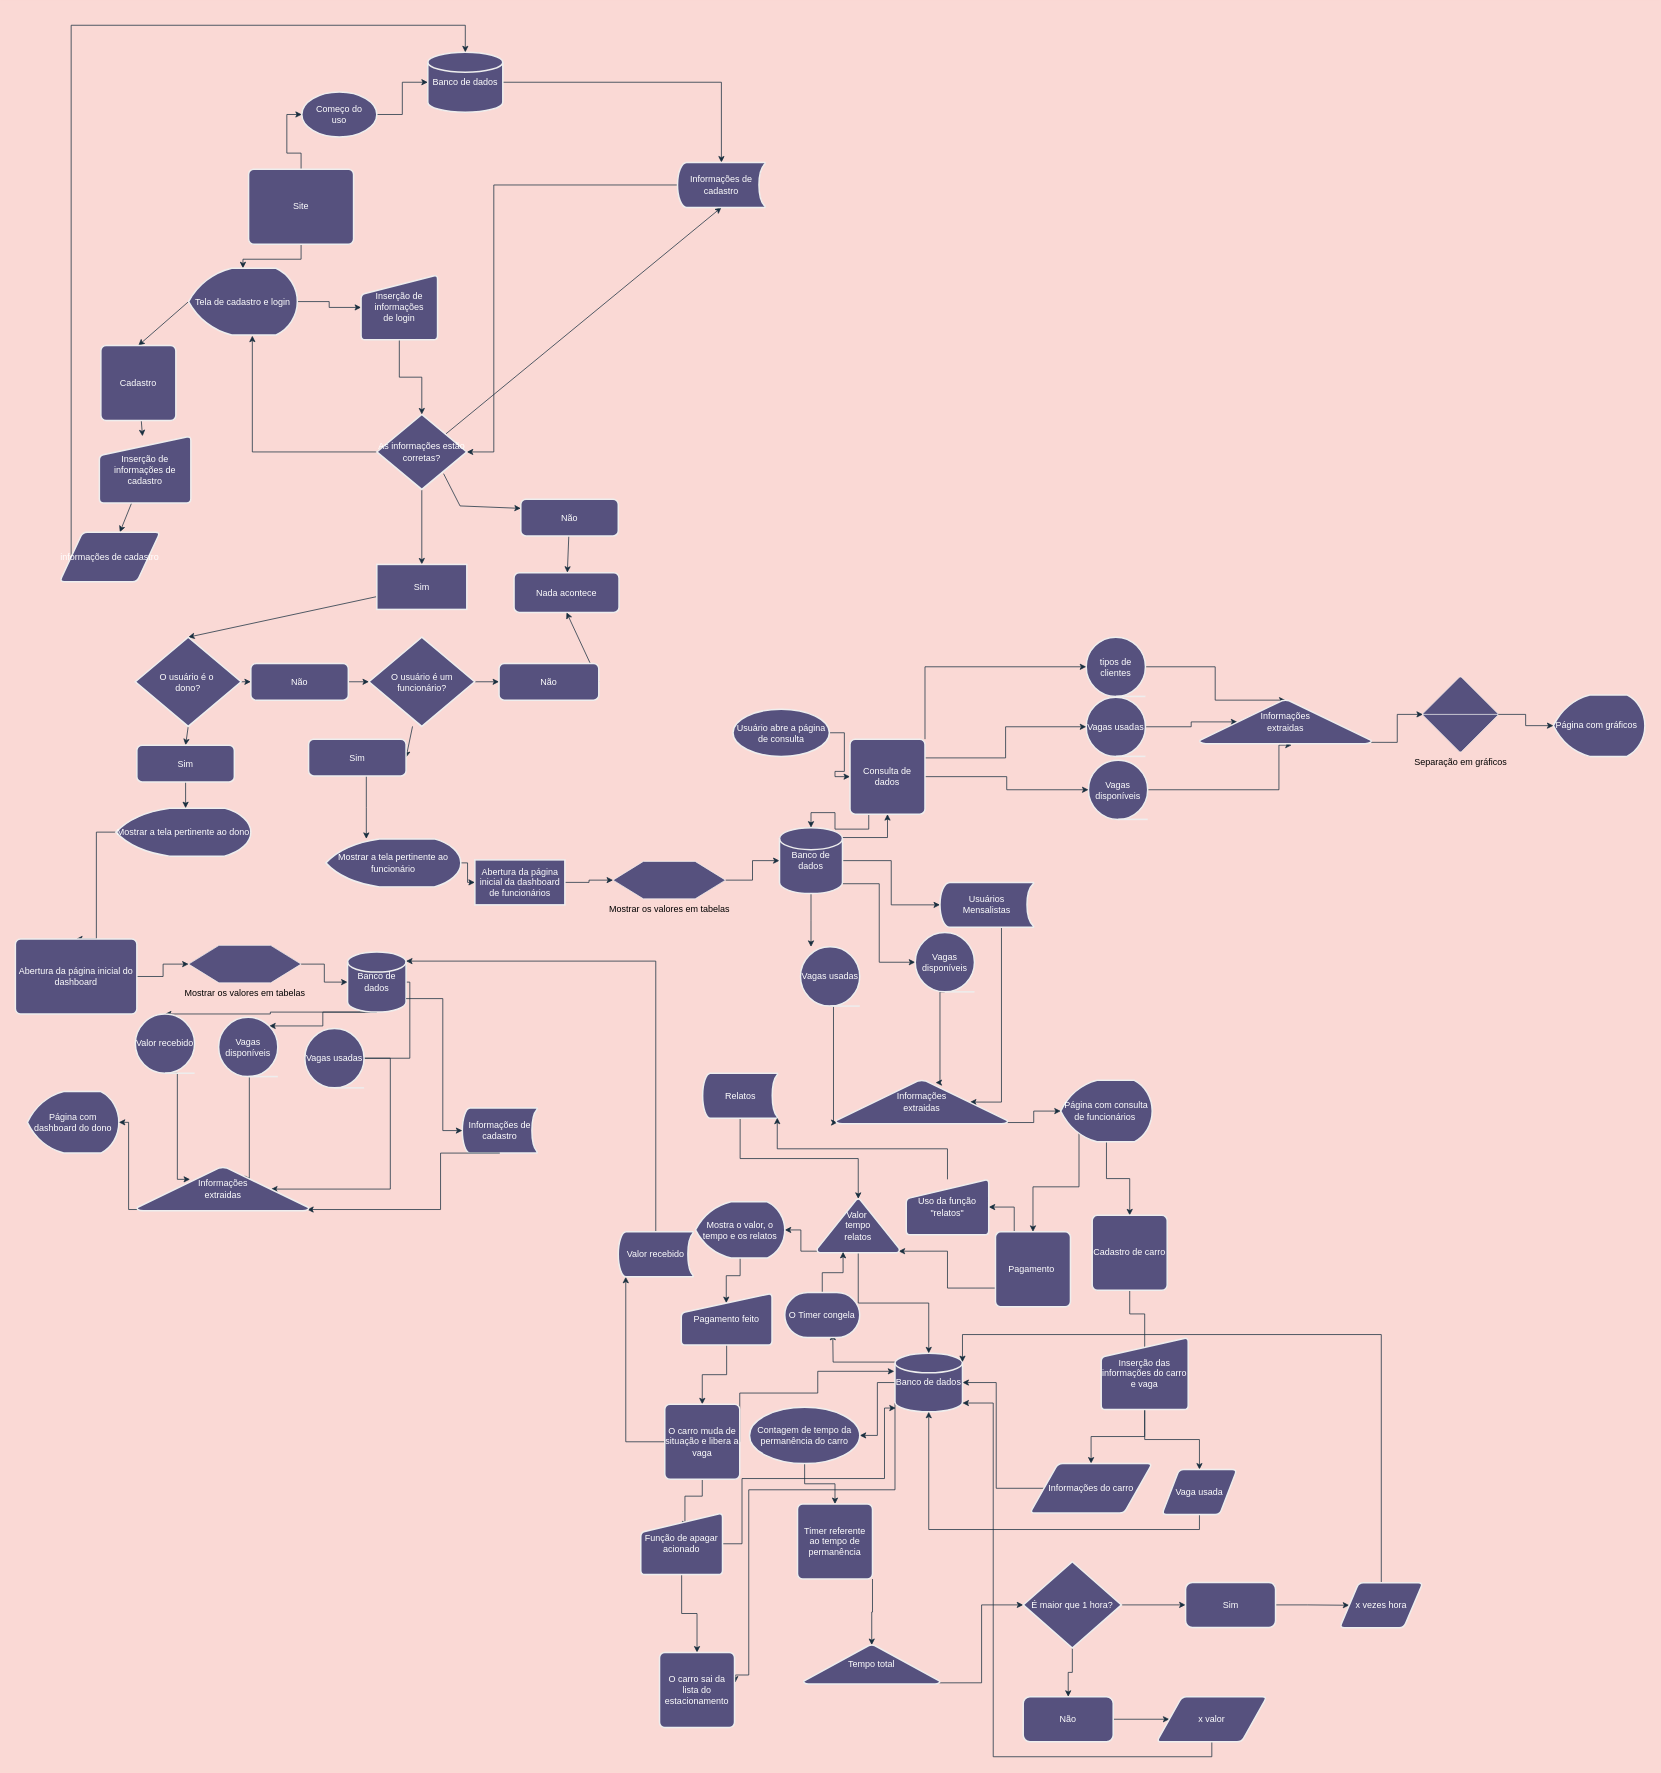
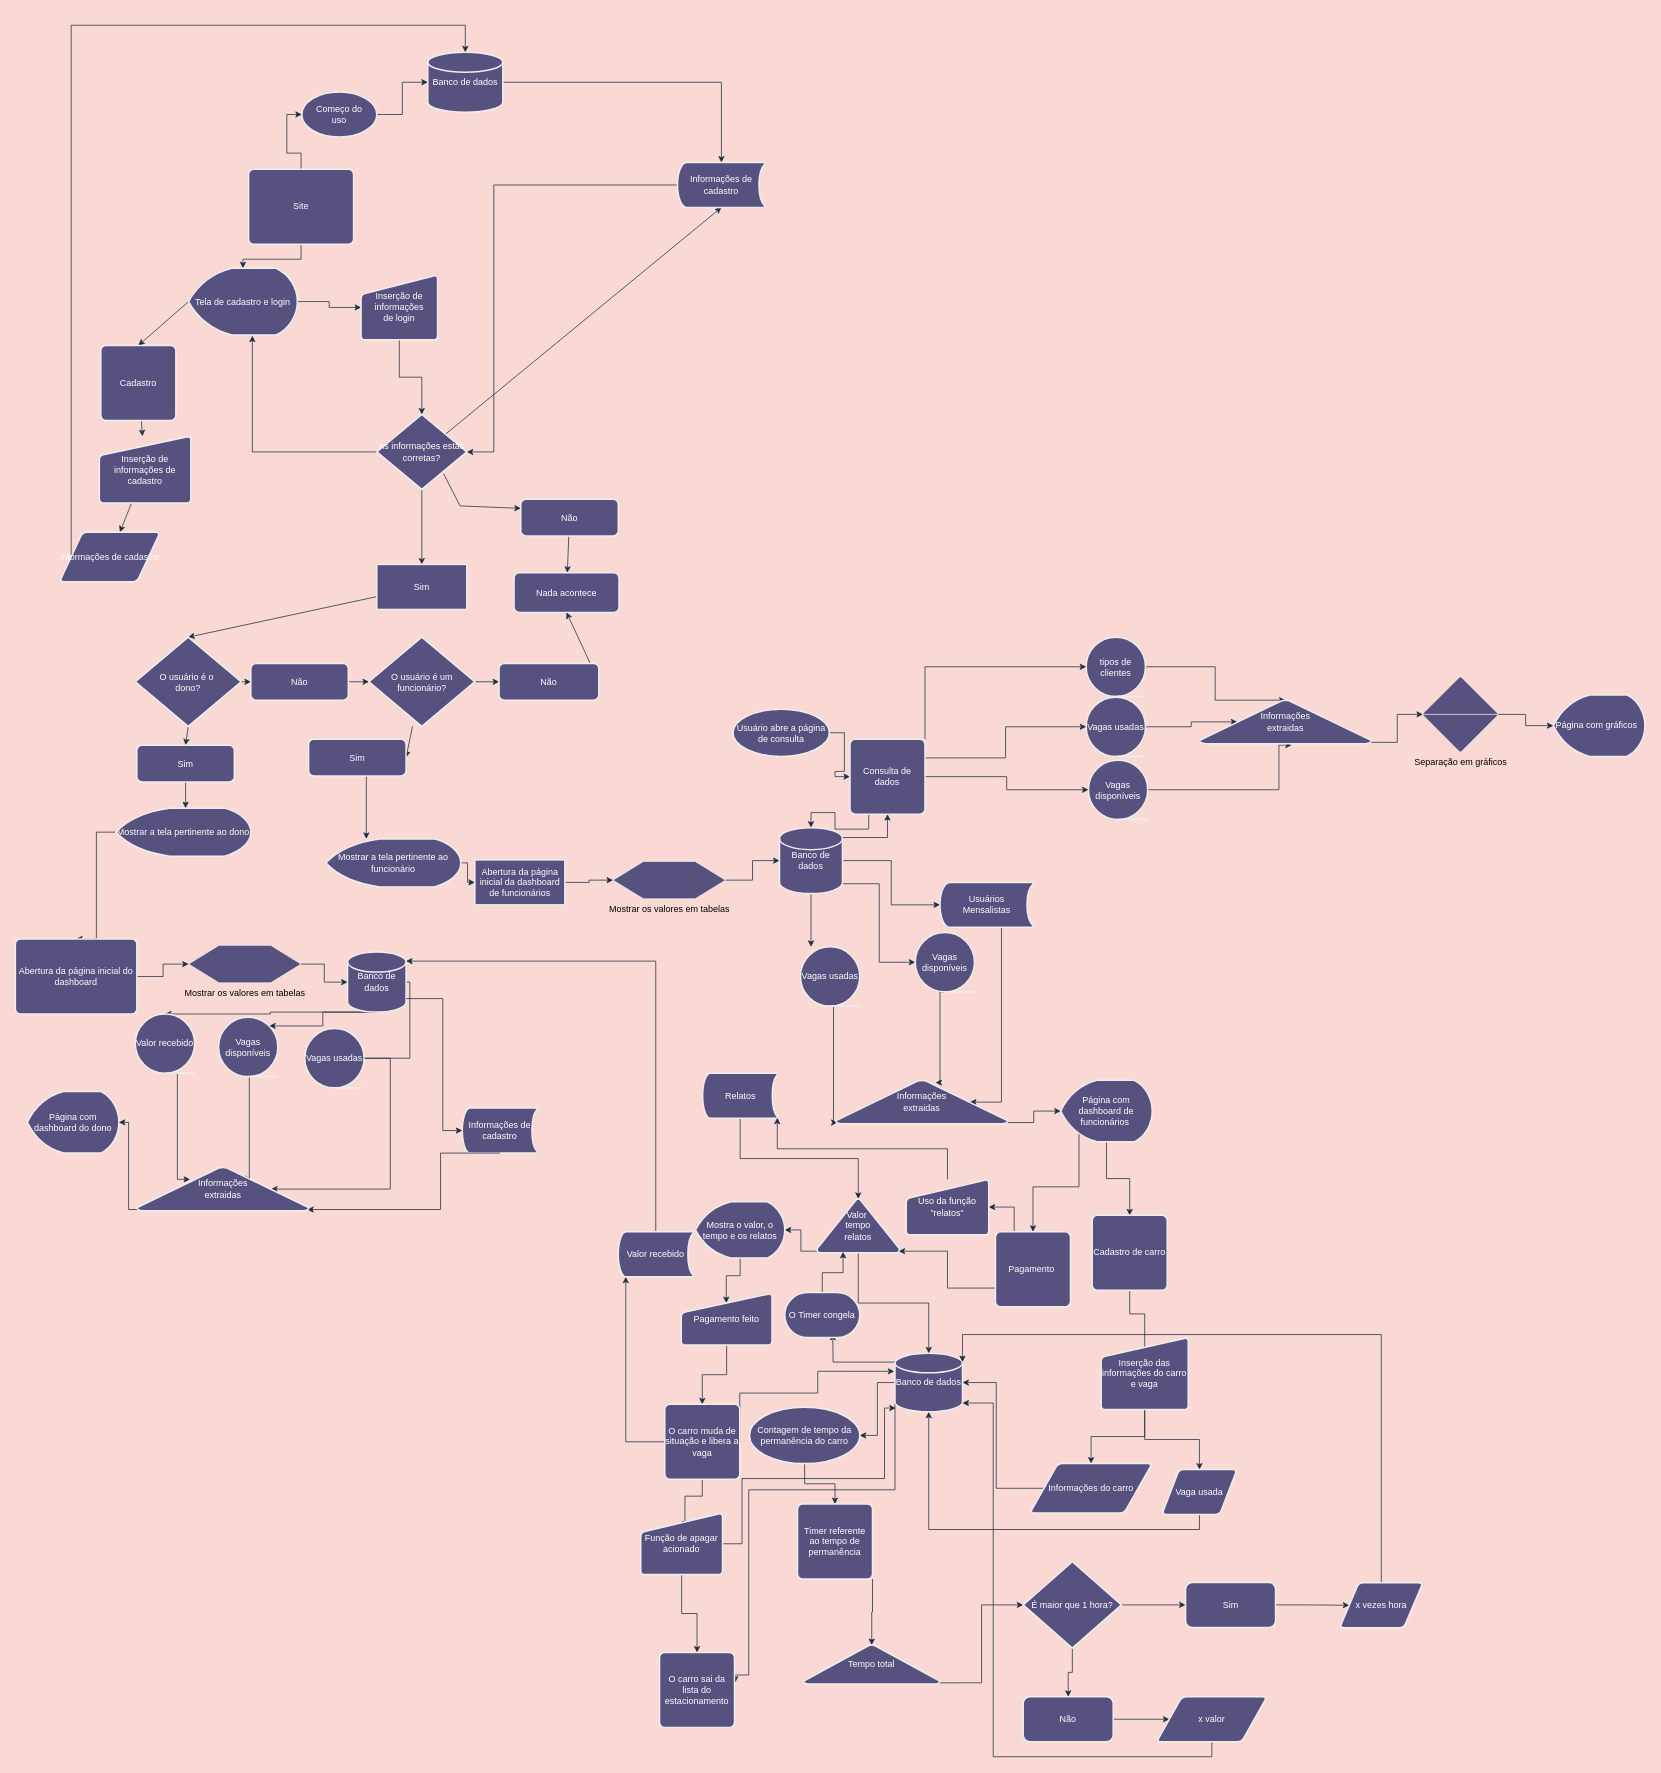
- <mxCell id="90" value="Página com consulta de funcionários&amp;nbsp;" style="strokeWidth=2;html=1;shape=mxgraph.flowchart.display;whiteSpace=wrap;strokeColor=#EEEEEE;fontColor=#FFFFFF;fillColor=#56517E;" parent="1" vertex="1"><mxGeometry x="1414" y="1440" width="122" height="82" as="geometry" /></mxCell>
+ <mxCell id="90" value="Página com dashboard de funcionários&amp;nbsp;" style="strokeWidth=2;html=1;shape=mxgraph.flowchart.display;whiteSpace=wrap;strokeColor=#EEEEEE;fontColor=#FFFFFF;fillColor=#56517E;" parent="1" vertex="1"><mxGeometry x="1414" y="1440" width="122" height="82" as="geometry" /></mxCell>
